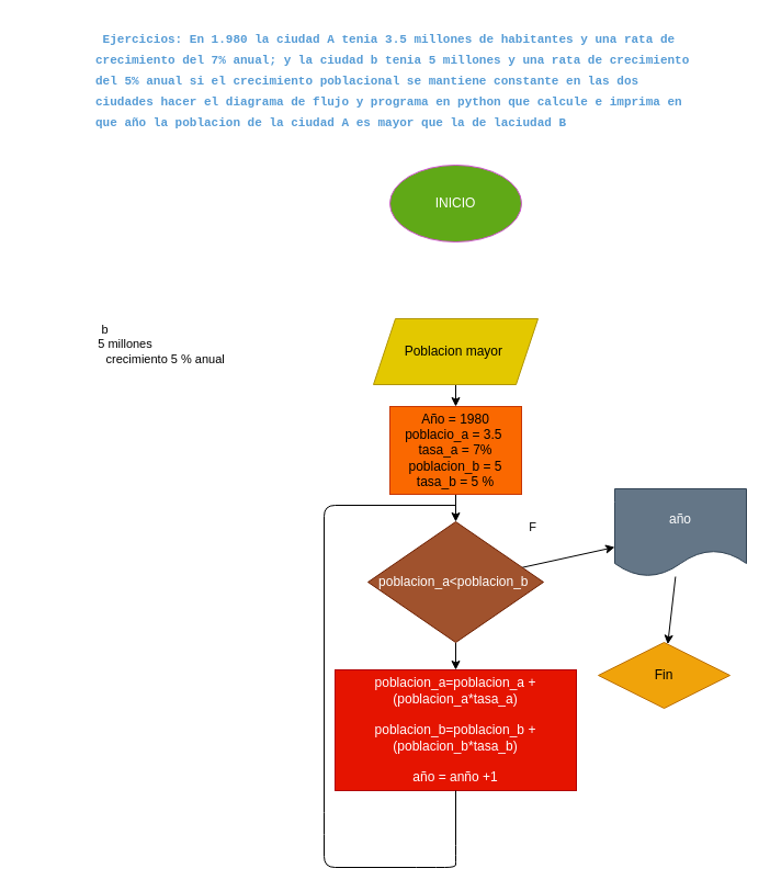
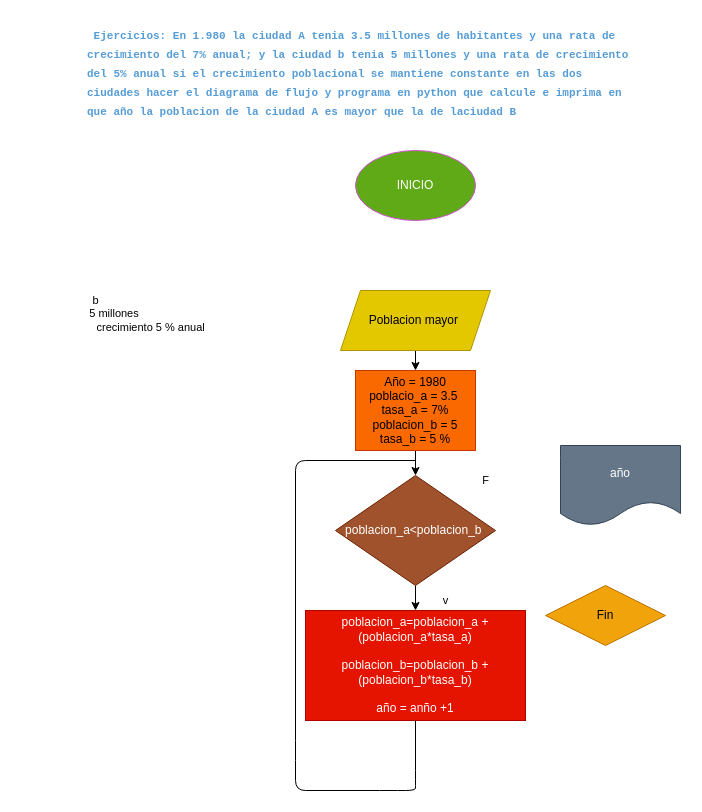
- <mxCell id="11" value="" style="edgeStyle=none;html=1;fontSize=11;" parent="1" source="12" target="15" edge="1"><mxGeometry relative="1" as="geometry" /></mxCell>
- <mxCell id="14" value="" style="edgeStyle=none;html=1;fontSize=11;" parent="1" source="15" target="16" edge="1"><mxGeometry relative="1" as="geometry" /></mxCell>
+ <mxCell id="18" value="v" style="text;html=1;align=center;verticalAlign=middle;resizable=0;points=[];autosize=1;strokeColor=none;fillColor=none;fontSize=11;" parent="1" vertex="1"><mxGeometry x="435" y="590" width="20" height="20" as="geometry" /></mxCell>
